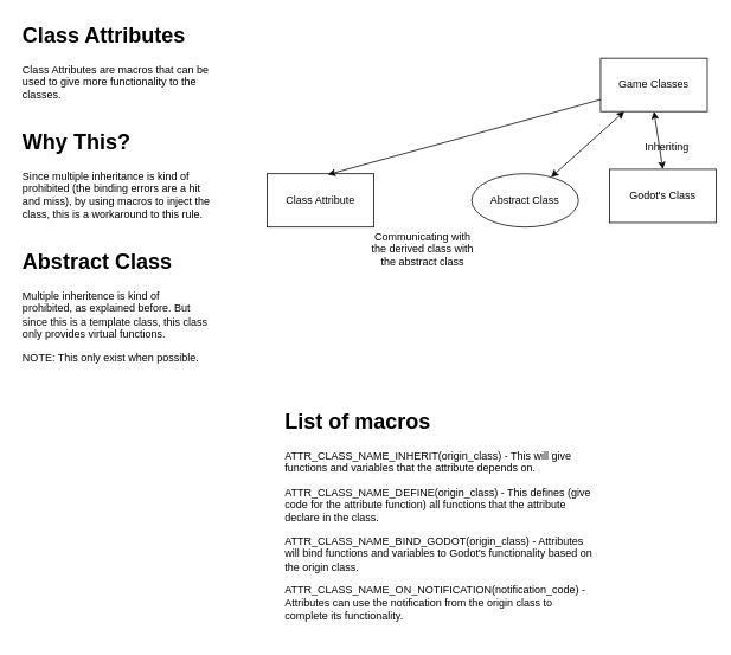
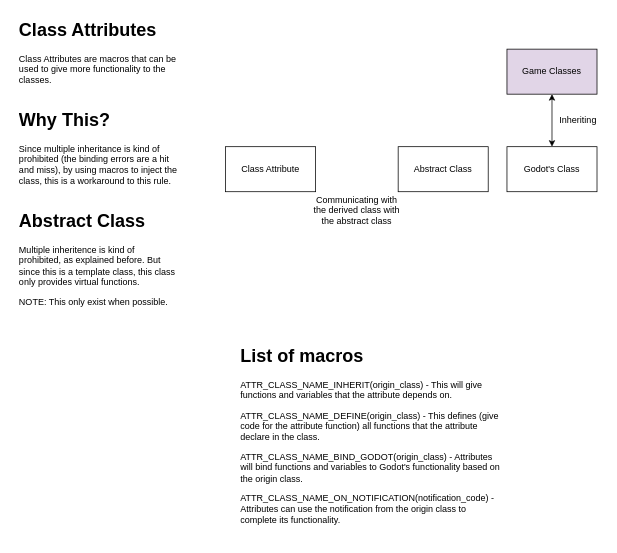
- <mxCell id="3" value="Game Classes" style="rounded=0;whiteSpace=wrap;html=1;" parent="1" vertex="1"><mxGeometry x="675" y="65" width="120" height="60" as="geometry" /></mxCell>
+ <mxCell id="3" value="Game Classes" style="rounded=0;whiteSpace=wrap;html=1;fillColor=#e1d5e7;" parent="1" vertex="1"><mxGeometry x="675" y="65" width="120" height="60" as="geometry" /></mxCell>
- <mxCell id="6" value="" style="endArrow=classic;html=1;entryX=0.568;entryY=0.015;entryDx=0;entryDy=0;entryPerimeter=0;" parent="1" source="3" target="2" edge="1"><mxGeometry width="50" height="50" relative="1" as="geometry"><mxPoint x="710" y="195" as="sourcePoint" /><mxPoint x="760" y="145" as="targetPoint" /></mxGeometry></mxCell>
- <mxCell id="13" value="" style="endArrow=classic;html=1;startArrow=classic;startFill=1;" parent="1" source="3" target="12" edge="1"><mxGeometry width="50" height="50" relative="1" as="geometry"><mxPoint x="670" y="345" as="sourcePoint" /><mxPoint x="720" y="295" as="targetPoint" /></mxGeometry></mxCell>
- <mxCell id="7" value="Inheriting" style="text;html=1;strokeColor=none;fillColor=none;align=center;verticalAlign=middle;whiteSpace=wrap;rounded=0;" parent="1" vertex="1"><mxGeometry x="720" y="150" width="60" height="30" as="geometry" /></mxCell>
+ <mxCell id="7" value="Inheriting" style="text;html=1;strokeColor=none;fillColor=none;align=center;verticalAlign=middle;whiteSpace=wrap;rounded=0;" parent="1" vertex="1"><mxGeometry x="740" y="145" width="60" height="30" as="geometry" /></mxCell>
- <mxCell id="4" value="Godot's Class" style="rounded=0;whiteSpace=wrap;html=1;" parent="1" vertex="1"><mxGeometry x="685" y="190" width="120" height="60" as="geometry" /></mxCell>
+ <mxCell id="4" value="Godot's Class" style="rounded=0;whiteSpace=wrap;html=1;" parent="1" vertex="1"><mxGeometry x="675" y="195" width="120" height="60" as="geometry" /></mxCell>
- <mxCell id="12" value="Abstract Class" style="ellipse;whiteSpace=wrap;html=1;" parent="1" vertex="1"><mxGeometry x="530" y="195" width="120" height="60" as="geometry" /></mxCell>
+ <mxCell id="12" value="Abstract Class" style="rounded=0;whiteSpace=wrap;html=1;" parent="1" vertex="1"><mxGeometry x="530" y="195" width="120" height="60" as="geometry" /></mxCell>
